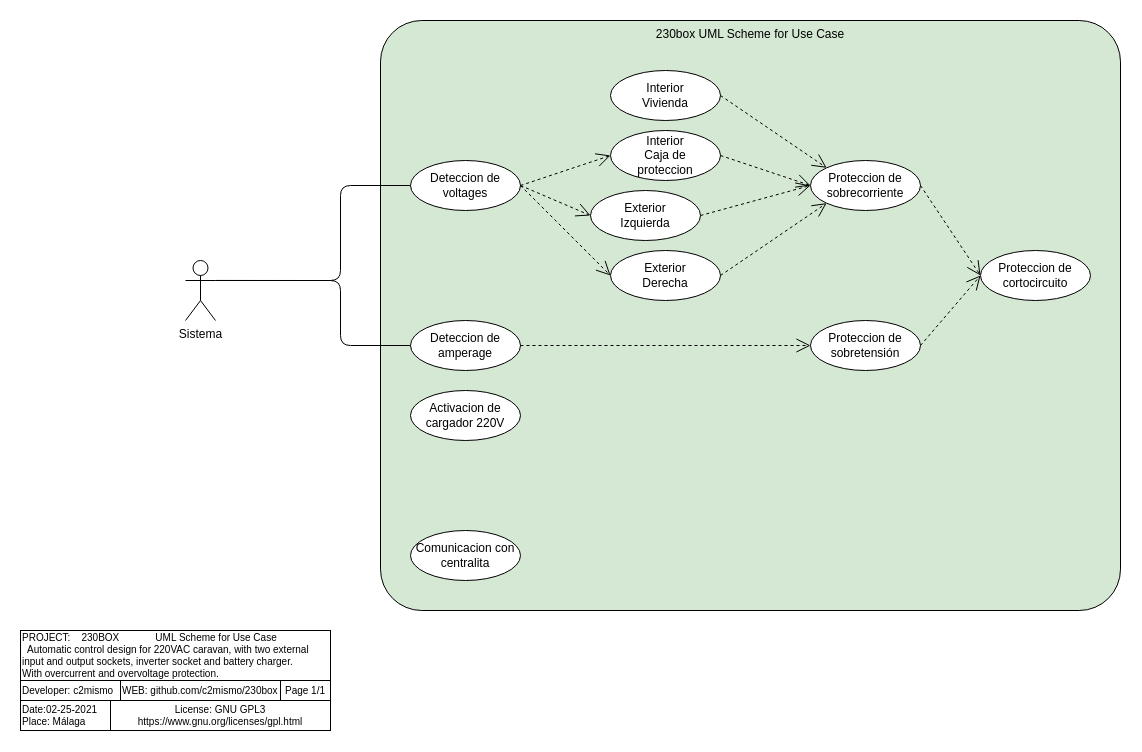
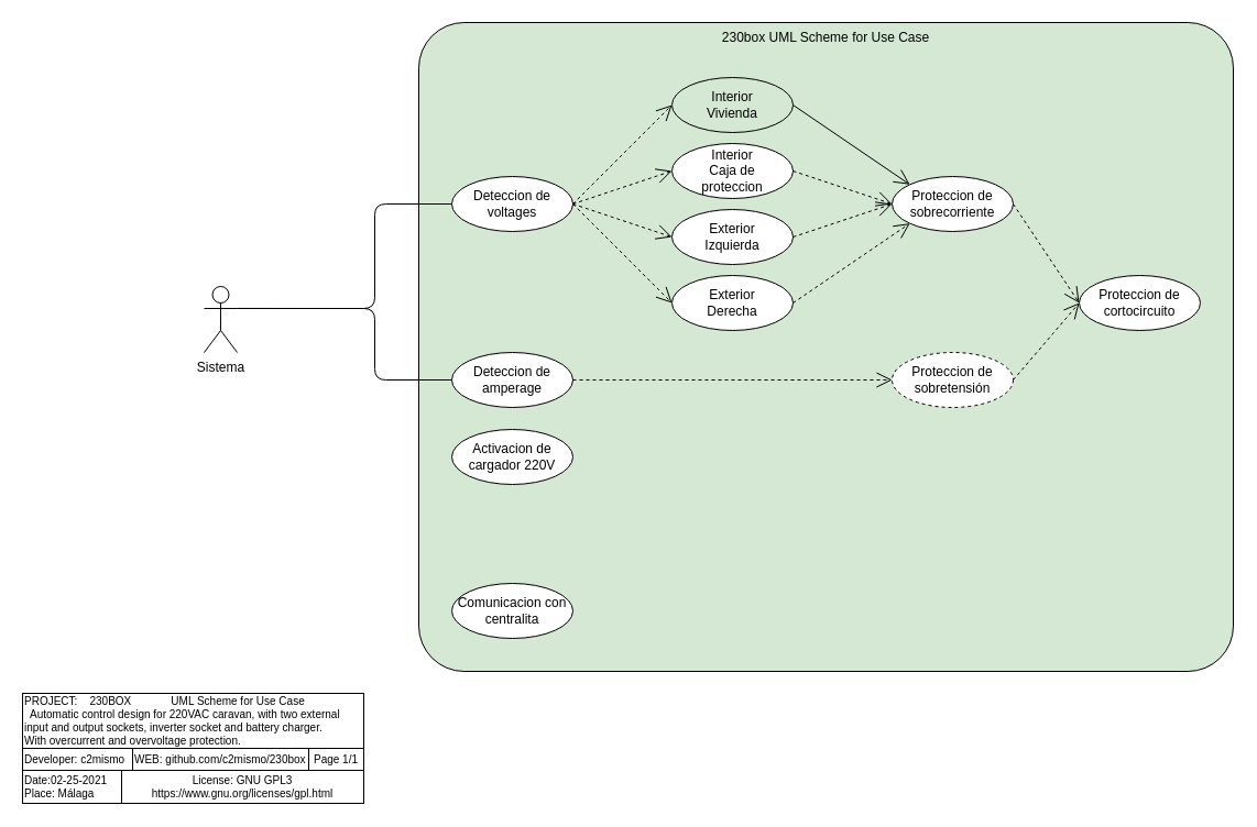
- <mxCell id="13" value="Interior&lt;br&gt;Vivienda" style="ellipse;whiteSpace=wrap;html=1;" parent="1" vertex="1"><mxGeometry x="610" y="70" width="110" height="50" as="geometry" /></mxCell>
+ <mxCell id="13" value="Interior&lt;br&gt;Vivienda" style="ellipse;whiteSpace=wrap;html=1;fillColor=#d5e8d4;" parent="1" vertex="1"><mxGeometry x="610" y="70" width="110" height="50" as="geometry" /></mxCell>
- <mxCell id="25" value="" style="endArrow=open;endSize=12;dashed=1;html=1;exitX=1;exitY=0.5;exitDx=0;exitDy=0;entryX=0;entryY=0;entryDx=0;entryDy=0;" parent="1" source="13" target="18" edge="1"><mxGeometry width="160" relative="1" as="geometry"><mxPoint x="530" y="195" as="sourcePoint" /><mxPoint x="620" y="165" as="targetPoint" /></mxGeometry></mxCell>
+ <mxCell id="25" value="" style="endArrow=open;endSize=12;dashed=0;html=1;exitX=1;exitY=0.5;exitDx=0;exitDy=0;entryX=0;entryY=0;entryDx=0;entryDy=0;" parent="1" source="13" target="18" edge="1"><mxGeometry width="160" relative="1" as="geometry"><mxPoint x="530" y="195" as="sourcePoint" /><mxPoint x="620" y="165" as="targetPoint" /></mxGeometry></mxCell>
+ <mxCell id="21" value="" style="endArrow=open;endSize=12;dashed=1;html=1;exitX=1;exitY=0.5;exitDx=0;exitDy=0;entryX=0;entryY=0.5;entryDx=0;entryDy=0;" parent="1" source="4" target="13" edge="1"><mxGeometry width="160" relative="1" as="geometry"><mxPoint x="590" y="180" as="sourcePoint" /><mxPoint x="750" y="180" as="targetPoint" /></mxGeometry></mxCell>
- <mxCell id="12" value="Exterior&lt;br&gt;Izquierda" style="ellipse;whiteSpace=wrap;html=1;" parent="1" vertex="1"><mxGeometry x="590" y="190" width="110" height="50" as="geometry" /></mxCell>
+ <mxCell id="12" value="Exterior&lt;br&gt;Izquierda" style="ellipse;whiteSpace=wrap;html=1;" parent="1" vertex="1"><mxGeometry x="610" y="190" width="110" height="50" as="geometry" /></mxCell>
- <mxCell id="17" value="Proteccion de&lt;br&gt;sobretensión" style="ellipse;whiteSpace=wrap;html=1;" parent="1" vertex="1"><mxGeometry x="810" y="320" width="110" height="50" as="geometry" /></mxCell>
+ <mxCell id="17" value="Proteccion de&lt;br&gt;sobretensión" style="ellipse;whiteSpace=wrap;html=1;dashed=1;" parent="1" vertex="1"><mxGeometry x="810" y="320" width="110" height="50" as="geometry" /></mxCell>
